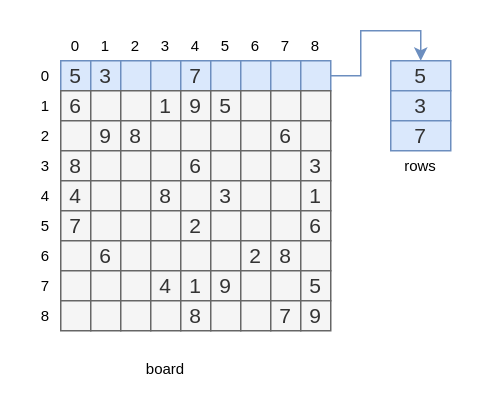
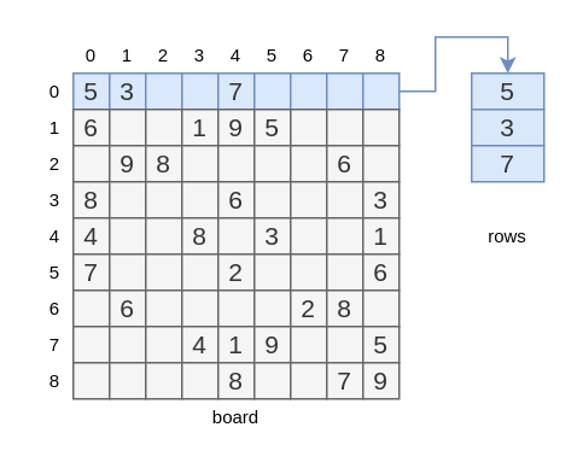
- <mxCell id="106" value="rows" style="text;html=1;align=center;verticalAlign=middle;whiteSpace=wrap;rounded=0;fontSize=10;" vertex="1" parent="1"><mxGeometry x="260" y="100" width="40" height="20" as="geometry" /></mxCell>
+ <mxCell id="106" value="rows" style="text;html=1;align=center;verticalAlign=middle;whiteSpace=wrap;rounded=0;fontSize=10;" vertex="1" parent="1"><mxGeometry x="260" y="120" width="40" height="20" as="geometry" /></mxCell>
- <mxCell id="3" value="board" style="text;html=1;align=center;verticalAlign=middle;whiteSpace=wrap;rounded=0;fontSize=10;" parent="1" vertex="1"><mxGeometry x="20" y="235" width="180" height="20" as="geometry" /></mxCell>
+ <mxCell id="3" value="board" style="text;html=1;align=center;verticalAlign=middle;whiteSpace=wrap;rounded=0;fontSize=10;" parent="1" vertex="1"><mxGeometry x="40" y="220" width="180" height="20" as="geometry" /></mxCell>
